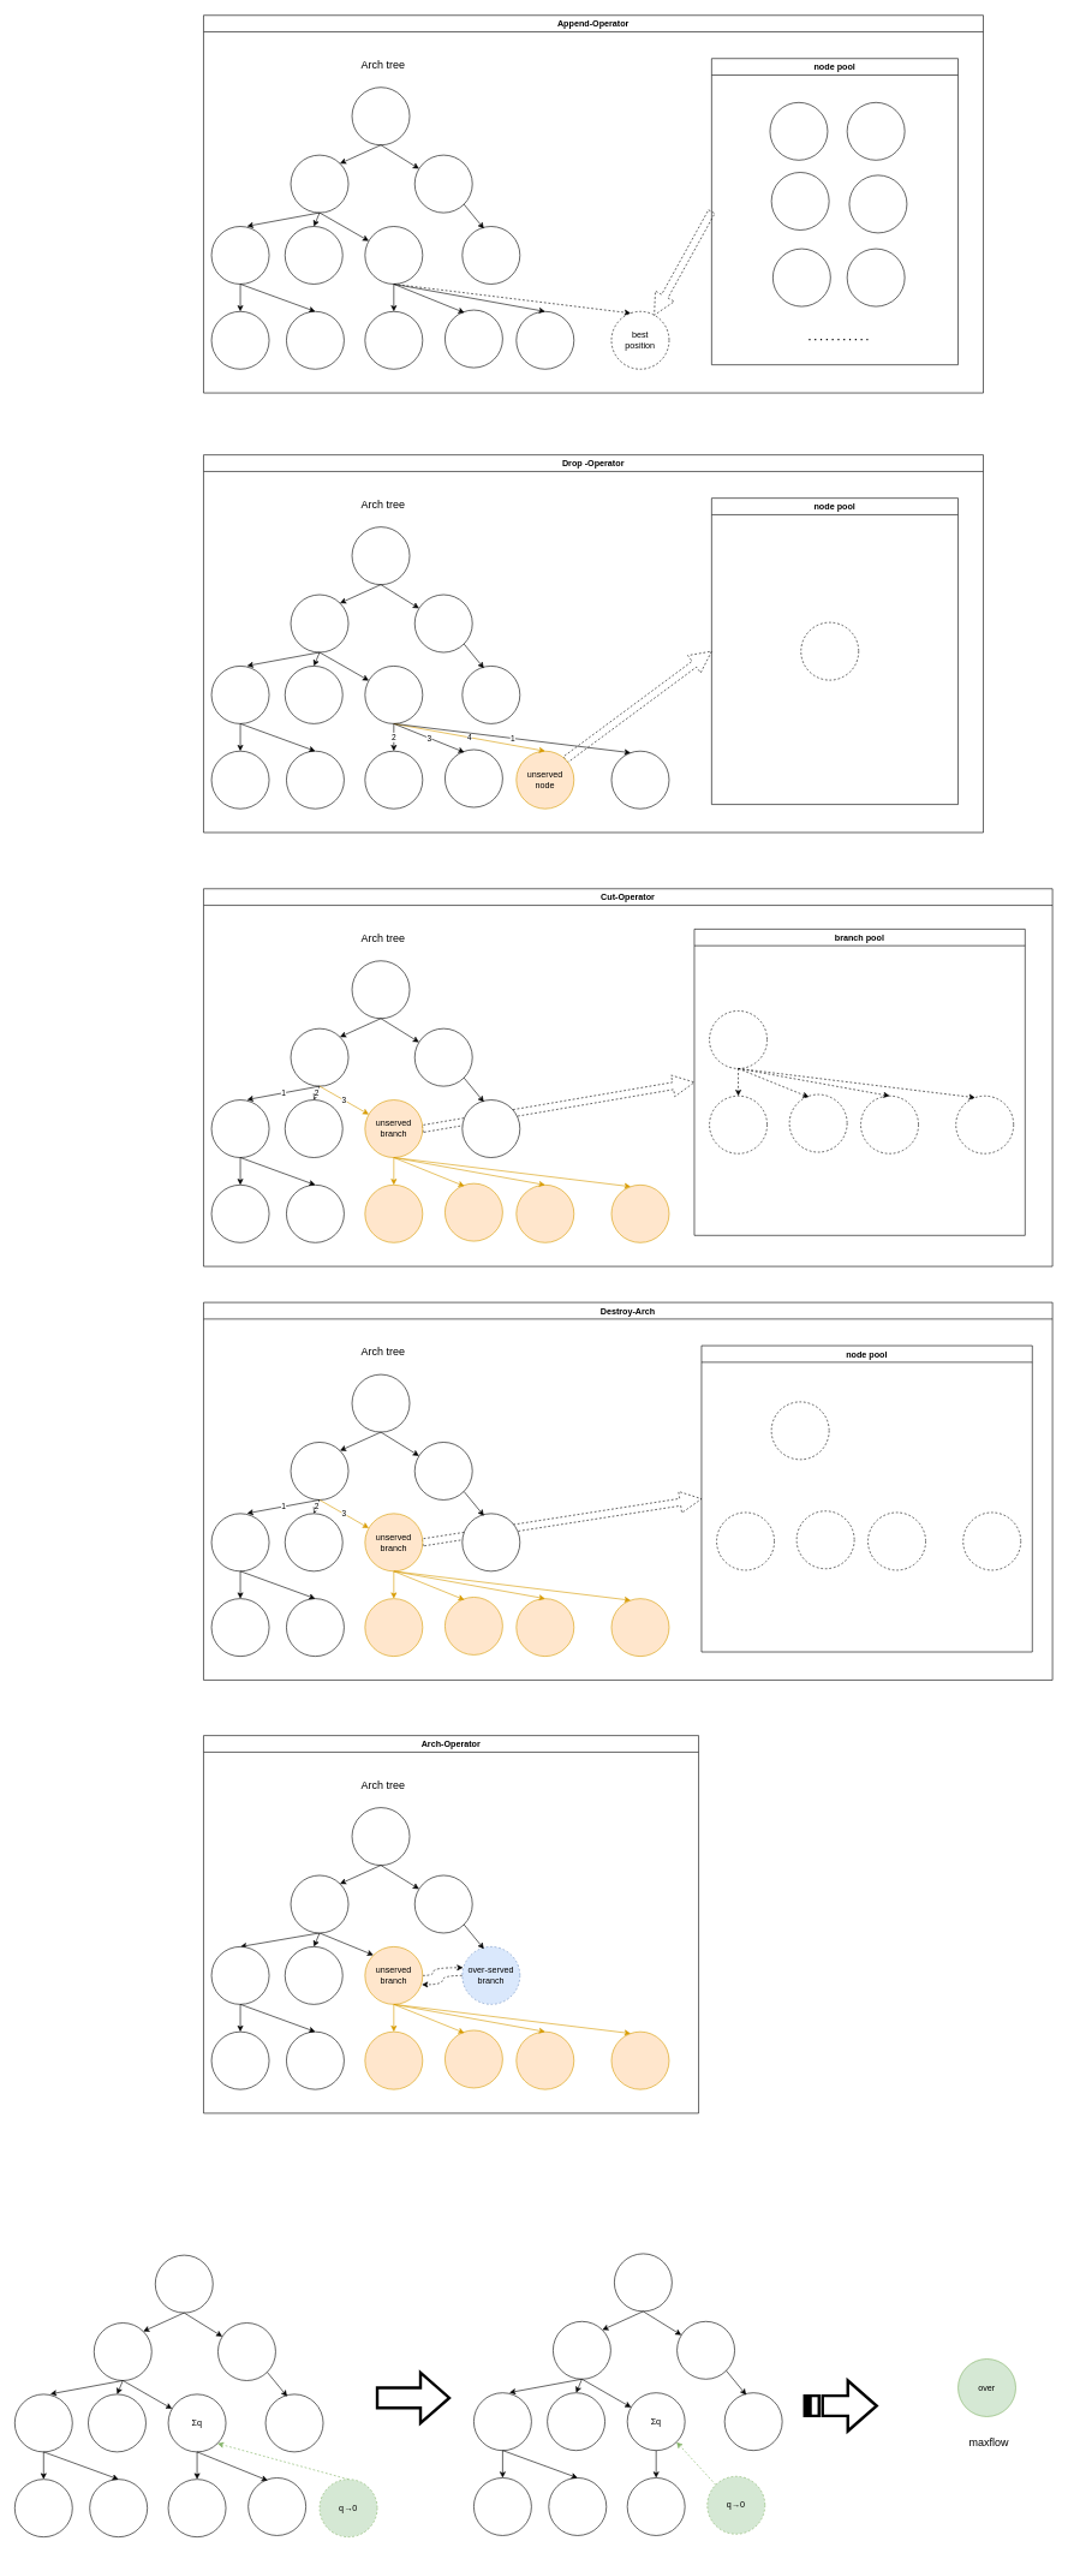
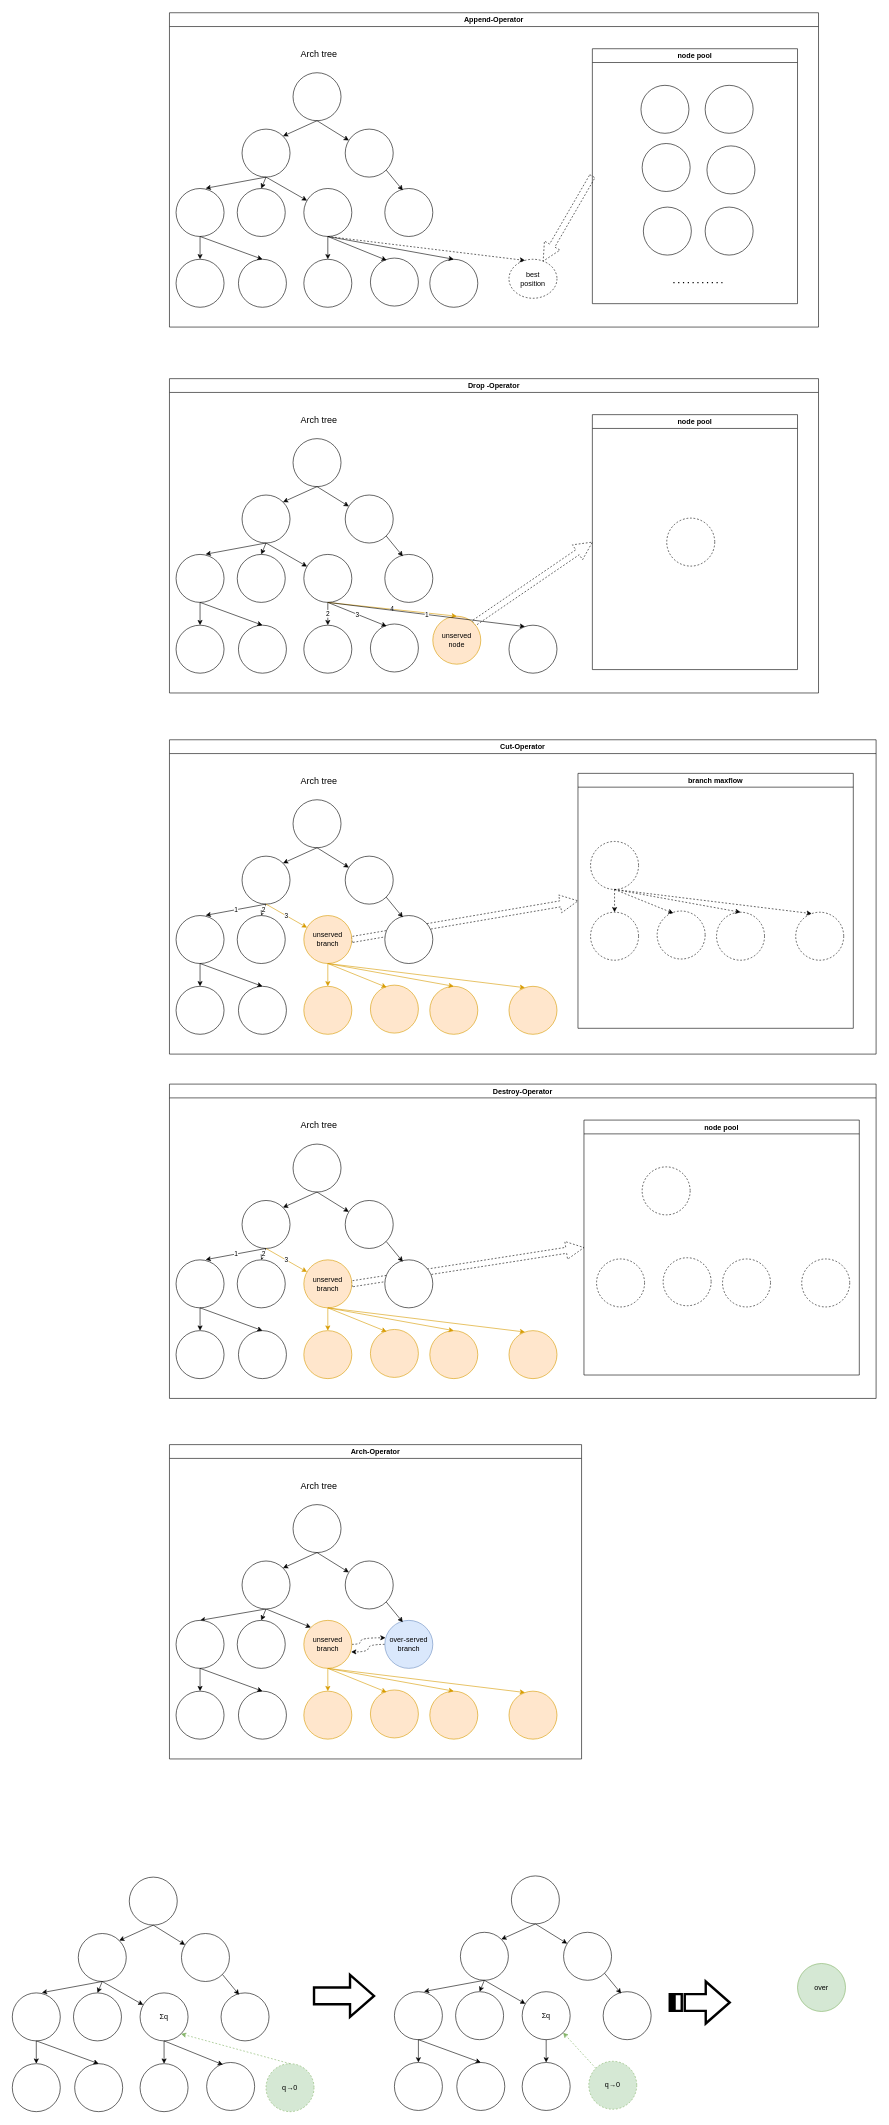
- <mxCell id="34" value="best&lt;br&gt;position" style="ellipse;whiteSpace=wrap;html=1;aspect=fixed;strokeColor=default;dashed=1;" vertex="1" parent="2"><mxGeometry x="566" y="411" width="80" height="80" as="geometry" /></mxCell>
+ <mxCell id="34" value="best&lt;br&gt;position" style="ellipse;whiteSpace=wrap;html=1;aspect=fixed;strokeColor=default;dashed=1;" vertex="1" parent="2"><mxGeometry x="566" y="411" width="80" height="65" as="geometry" /></mxCell>
- <mxCell id="61" value="unserved&lt;br&gt;node" style="ellipse;whiteSpace=wrap;html=1;aspect=fixed;strokeColor=#d79b00;fillColor=#ffe6cc;" vertex="1" parent="38"><mxGeometry x="434" y="411" width="80" height="80" as="geometry" /></mxCell>
+ <mxCell id="61" value="unserved&lt;br&gt;node" style="ellipse;whiteSpace=wrap;html=1;aspect=fixed;strokeColor=#d79b00;fillColor=#ffe6cc;" vertex="1" parent="38"><mxGeometry x="439" y="396" width="80" height="80" as="geometry" /></mxCell>
- <mxCell id="93" value="branch pool" style="swimlane;strokeColor=default;fillColor=none;startSize=23;" vertex="1" parent="68"><mxGeometry x="681" y="56" width="459" height="425" as="geometry" /></mxCell>
+ <mxCell id="93" value="branch maxflow" style="swimlane;strokeColor=default;fillColor=none;startSize=23;" vertex="1" parent="68"><mxGeometry x="681" y="56" width="459" height="425" as="geometry" /></mxCell>
- <mxCell id="106" value="Destroy-Arch" style="swimlane;strokeColor=default;fillColor=none;startSize=23;" vertex="1" parent="1"><mxGeometry x="282" y="1806" width="1178" height="524" as="geometry"><mxRectangle x="-162" y="-550" width="129" height="23" as="alternateBounds" /></mxGeometry></mxCell>
+ <mxCell id="106" value="Destroy-Operator" style="swimlane;strokeColor=default;fillColor=none;startSize=23;" vertex="1" parent="1"><mxGeometry x="282" y="1806" width="1178" height="524" as="geometry"><mxRectangle x="-162" y="-550" width="129" height="23" as="alternateBounds" /></mxGeometry></mxCell>
- <mxCell id="154" value="over-served&lt;br&gt;branch" style="ellipse;whiteSpace=wrap;html=1;aspect=fixed;fillColor=#dae8fc;strokeColor=#6c8ebf;dashed=1;" vertex="1" parent="140"><mxGeometry x="359" y="293" width="80" height="80" as="geometry" /></mxCell>
+ <mxCell id="154" value="over-served&lt;br&gt;branch" style="ellipse;whiteSpace=wrap;html=1;aspect=fixed;fillColor=#dae8fc;strokeColor=#6c8ebf;" vertex="1" parent="140"><mxGeometry x="359" y="293" width="80" height="80" as="geometry" /></mxCell>
- <mxCell id="216" value="maxflow" style="text;html=1;strokeColor=none;fillColor=none;align=center;verticalAlign=middle;whiteSpace=wrap;rounded=0;dashed=1;fontSize=15;" vertex="1" parent="1"><mxGeometry x="1342" y="3372" width="60" height="30" as="geometry" /></mxCell>
